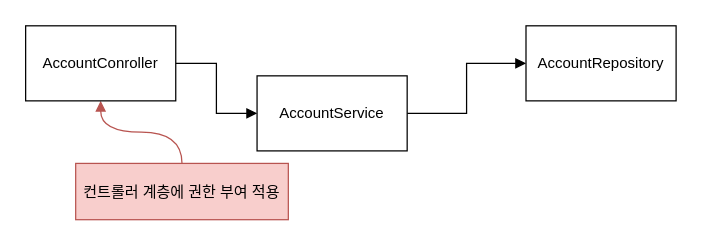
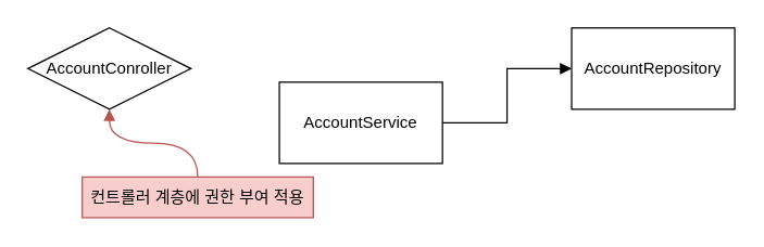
- <mxCell id="7" value="AccountConroller" style="rounded=0;whiteSpace=wrap;html=1;" vertex="1" parent="1"><mxGeometry x="20" y="20" width="120" height="60" as="geometry" /></mxCell>
+ <mxCell id="7" value="AccountConroller" style="rhombus;whiteSpace=wrap;html=1;" vertex="1" parent="1"><mxGeometry x="20" y="20" width="120" height="60" as="geometry" /></mxCell>
- <mxCell id="5" style="edgeStyle=orthogonalEdgeStyle;rounded=0;orthogonalLoop=1;jettySize=auto;html=1;entryX=0;entryY=0.5;entryDx=0;entryDy=0;endArrow=block;endFill=1;" edge="1" parent="1" source="7" target="4"><mxGeometry relative="1" as="geometry" /></mxCell>
- <mxCell id="8" value="컨트롤러 계층에 권한 부여 적용" style="text;html=1;strokeColor=#b85450;fillColor=#f8cecc;align=center;verticalAlign=middle;whiteSpace=wrap;rounded=0;" vertex="1" parent="1"><mxGeometry x="60" y="130" width="170" height="45" as="geometry" /></mxCell>
+ <mxCell id="8" value="컨트롤러 계층에 권한 부여 적용" style="text;html=1;strokeColor=#b85450;fillColor=#f8cecc;align=center;verticalAlign=middle;whiteSpace=wrap;rounded=0;" vertex="1" parent="1"><mxGeometry x="60" y="130" width="170" height="30" as="geometry" /></mxCell>
